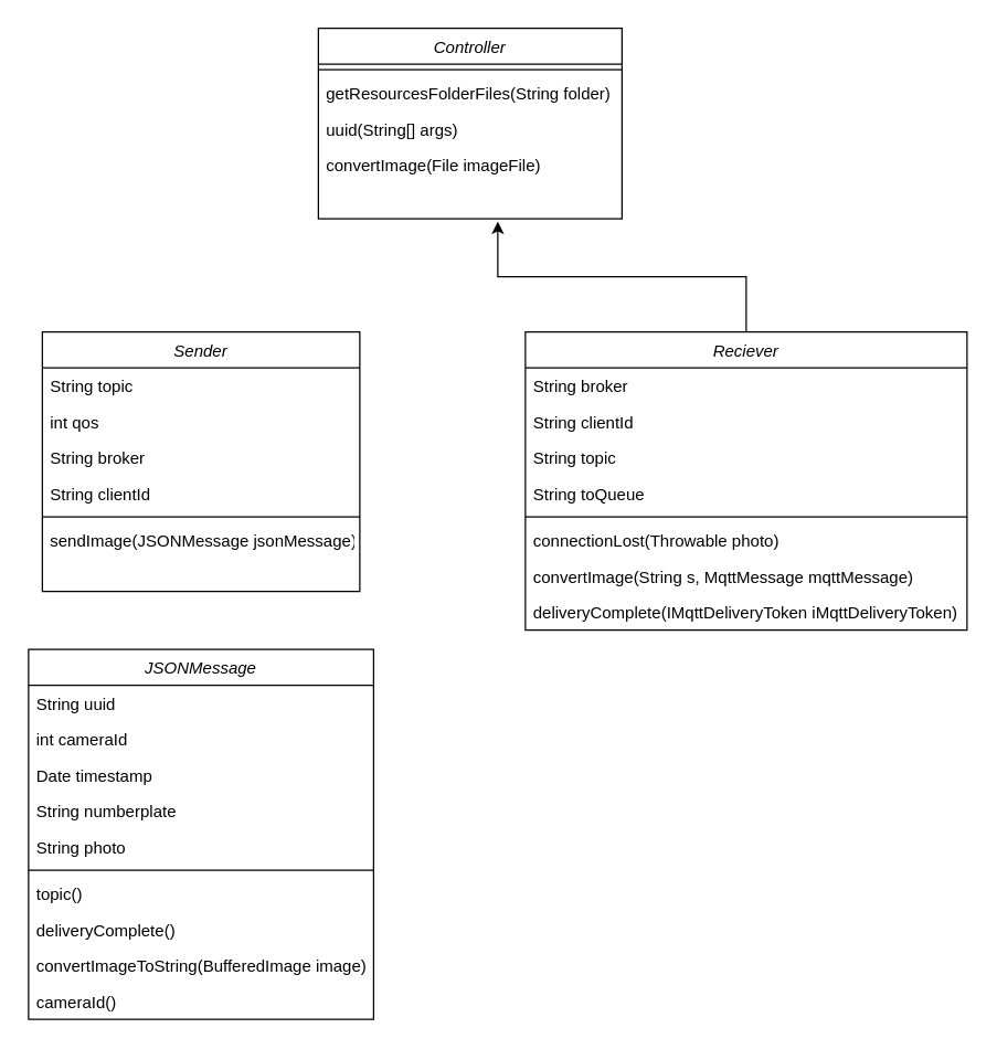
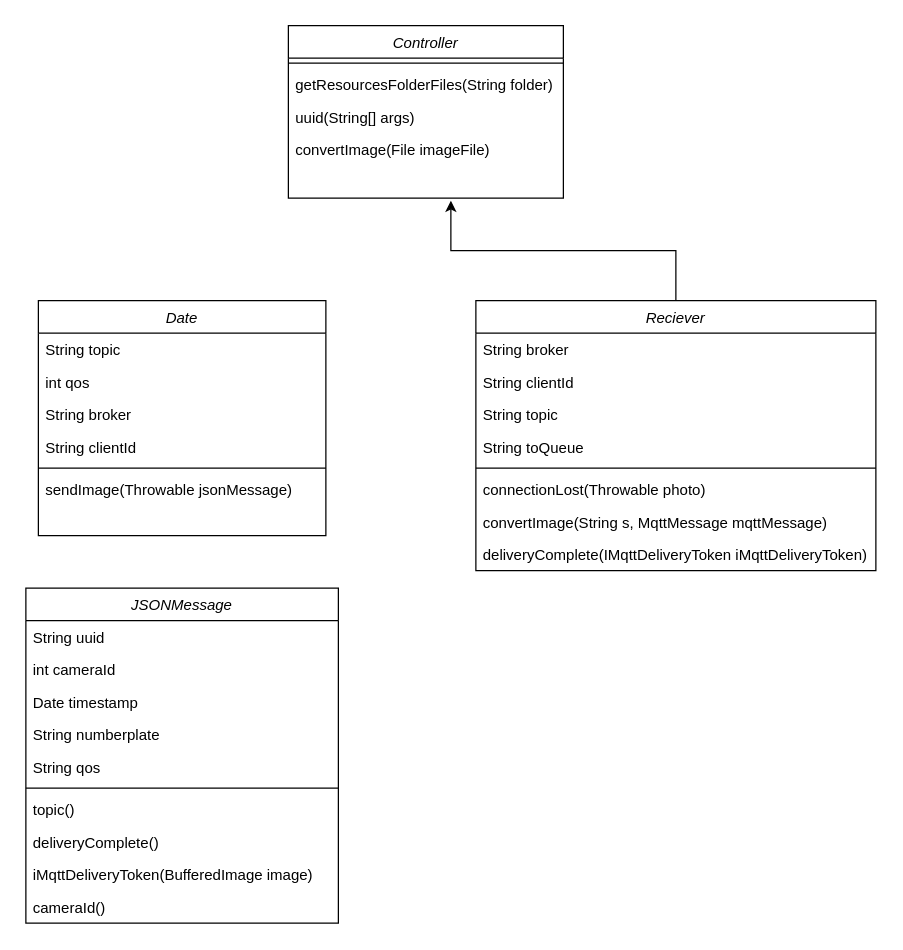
- <mxCell id="7" value="Sender" style="swimlane;fontStyle=2;align=center;verticalAlign=top;childLayout=stackLayout;horizontal=1;startSize=26;horizontalStack=0;resizeParent=1;resizeLast=0;collapsible=1;marginBottom=0;rounded=0;shadow=0;strokeWidth=1;" vertex="1" parent="1"><mxGeometry x="30" y="240" width="230" height="188" as="geometry"><mxRectangle x="230" y="140" width="160" height="26" as="alternateBounds" /></mxGeometry></mxCell>
+ <mxCell id="7" value="Date" style="swimlane;fontStyle=2;align=center;verticalAlign=top;childLayout=stackLayout;horizontal=1;startSize=26;horizontalStack=0;resizeParent=1;resizeLast=0;collapsible=1;marginBottom=0;rounded=0;shadow=0;strokeWidth=1;" vertex="1" parent="1"><mxGeometry x="30" y="240" width="230" height="188" as="geometry"><mxRectangle x="230" y="140" width="160" height="26" as="alternateBounds" /></mxGeometry></mxCell>
- <mxCell id="13" value="sendImage(JSONMessage jsonMessage)" style="text;align=left;verticalAlign=top;spacingLeft=4;spacingRight=4;overflow=hidden;rotatable=0;points=[[0,0.5],[1,0.5]];portConstraint=eastwest;" vertex="1" parent="7"><mxGeometry y="138" width="230" height="50" as="geometry" /></mxCell>
+ <mxCell id="13" value="sendImage(Throwable jsonMessage)" style="text;align=left;verticalAlign=top;spacingLeft=4;spacingRight=4;overflow=hidden;rotatable=0;points=[[0,0.5],[1,0.5]];portConstraint=eastwest;" vertex="1" parent="7"><mxGeometry y="138" width="230" height="50" as="geometry" /></mxCell>
- <mxCell id="29" value="String photo" style="text;align=left;verticalAlign=top;spacingLeft=4;spacingRight=4;overflow=hidden;rotatable=0;points=[[0,0.5],[1,0.5]];portConstraint=eastwest;" vertex="1" parent="24"><mxGeometry y="130" width="250" height="26" as="geometry" /></mxCell>
+ <mxCell id="29" value="String qos" style="text;align=left;verticalAlign=top;spacingLeft=4;spacingRight=4;overflow=hidden;rotatable=0;points=[[0,0.5],[1,0.5]];portConstraint=eastwest;" vertex="1" parent="24"><mxGeometry y="130" width="250" height="26" as="geometry" /></mxCell>
- <mxCell id="33" value="convertImageToString(BufferedImage image)" style="text;align=left;verticalAlign=top;spacingLeft=4;spacingRight=4;overflow=hidden;rotatable=0;points=[[0,0.5],[1,0.5]];portConstraint=eastwest;" vertex="1" parent="24"><mxGeometry y="216" width="250" height="26" as="geometry" /></mxCell>
+ <mxCell id="33" value="iMqttDeliveryToken(BufferedImage image)" style="text;align=left;verticalAlign=top;spacingLeft=4;spacingRight=4;overflow=hidden;rotatable=0;points=[[0,0.5],[1,0.5]];portConstraint=eastwest;" vertex="1" parent="24"><mxGeometry y="216" width="250" height="26" as="geometry" /></mxCell>
